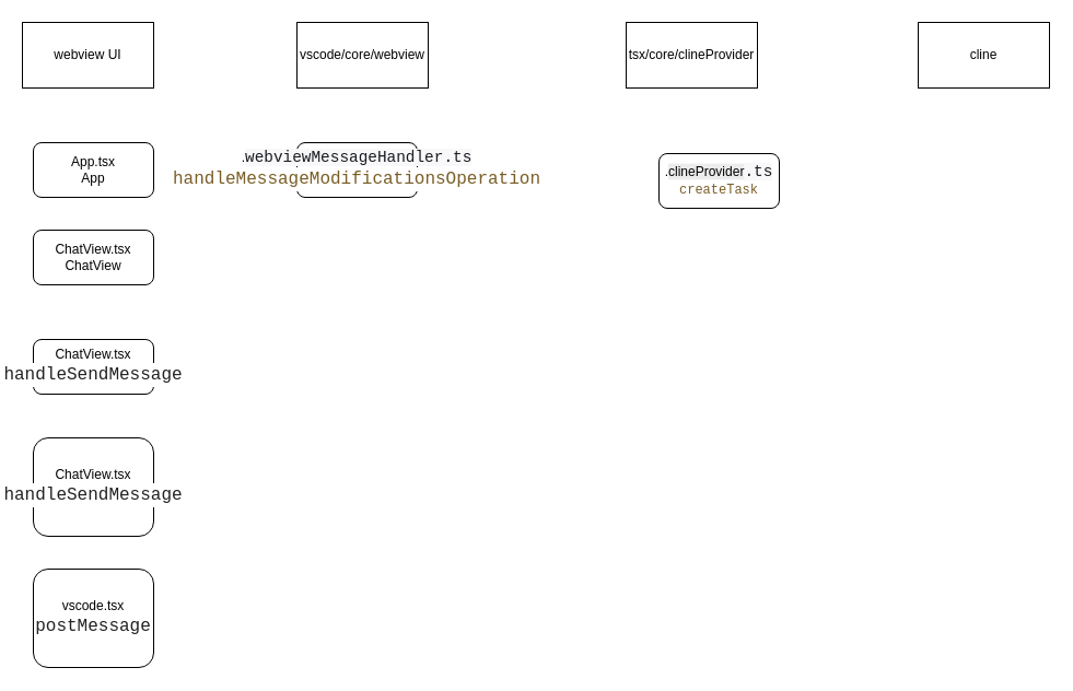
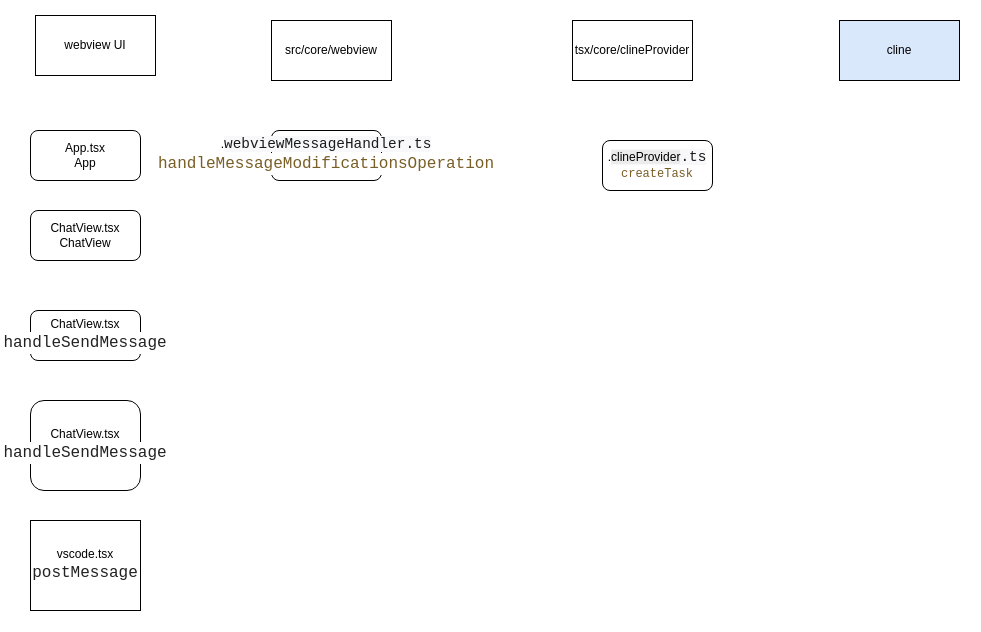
- <mxCell id="2" value="webview UI" style="rounded=0;whiteSpace=wrap;html=1;" parent="1" vertex="1"><mxGeometry x="20" y="20" width="120" height="60" as="geometry" /></mxCell>
+ <mxCell id="2" value="webview UI" style="rounded=0;whiteSpace=wrap;html=1;" parent="1" vertex="1"><mxGeometry x="35" y="15" width="120" height="60" as="geometry" /></mxCell>
- <mxCell id="3" value="vscode/core&lt;span style=&quot;background-color: transparent; color: light-dark(rgb(0, 0, 0), rgb(255, 255, 255));&quot;&gt;/webview&lt;/span&gt;" style="rounded=0;whiteSpace=wrap;html=1;" parent="1" vertex="1"><mxGeometry x="271" y="20" width="120" height="60" as="geometry" /></mxCell>
+ <mxCell id="3" value="src/core&lt;span style=&quot;background-color: transparent; color: light-dark(rgb(0, 0, 0), rgb(255, 255, 255));&quot;&gt;/webview&lt;/span&gt;" style="rounded=0;whiteSpace=wrap;html=1;" parent="1" vertex="1"><mxGeometry x="271" y="20" width="120" height="60" as="geometry" /></mxCell>
- <mxCell id="5" value="cline" style="rounded=0;whiteSpace=wrap;html=1;" parent="1" vertex="1"><mxGeometry x="839" y="20" width="120" height="60" as="geometry" /></mxCell>
+ <mxCell id="5" value="cline" style="rounded=0;whiteSpace=wrap;html=1;fillColor=#dae8fc;" parent="1" vertex="1"><mxGeometry x="839" y="20" width="120" height="60" as="geometry" /></mxCell>
- <mxCell id="10" value="vscode.tsx&lt;div&gt;&lt;div style=&quot;background-color: rgb(255, 255, 255); font-family: Consolas, &amp;quot;Courier New&amp;quot;, monospace; font-size: 16px; line-height: 22px; white-space: pre;&quot;&gt;&lt;font color=&quot;#222222&quot;&gt;postMessage&lt;/font&gt;&lt;/div&gt;&lt;/div&gt;" style="rounded=1;whiteSpace=wrap;html=1;" parent="1" vertex="1"><mxGeometry x="30" y="520" width="110" height="90" as="geometry" /></mxCell>
+ <mxCell id="10" value="vscode.tsx&lt;div&gt;&lt;div style=&quot;background-color: rgb(255, 255, 255); font-family: Consolas, &amp;quot;Courier New&amp;quot;, monospace; font-size: 16px; line-height: 22px; white-space: pre;&quot;&gt;&lt;font color=&quot;#222222&quot;&gt;postMessage&lt;/font&gt;&lt;/div&gt;&lt;/div&gt;" style="whiteSpace=wrap;html=1;rounded=0;" parent="1" vertex="1"><mxGeometry x="30" y="520" width="110" height="90" as="geometry" /></mxCell>
